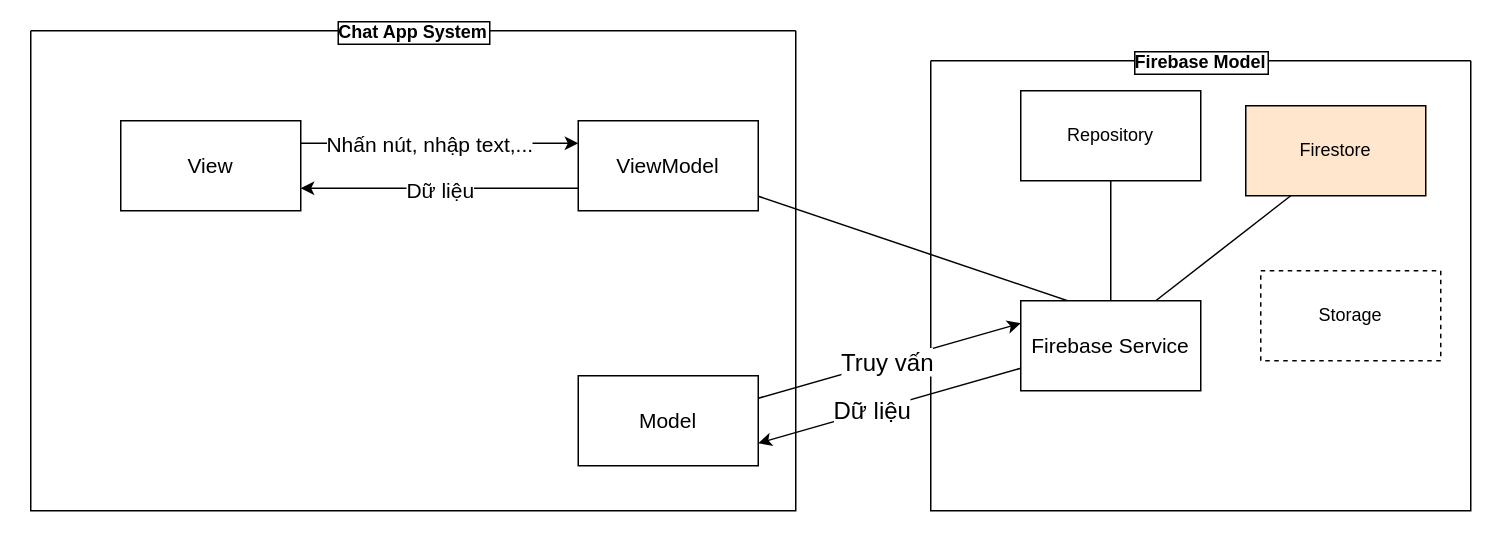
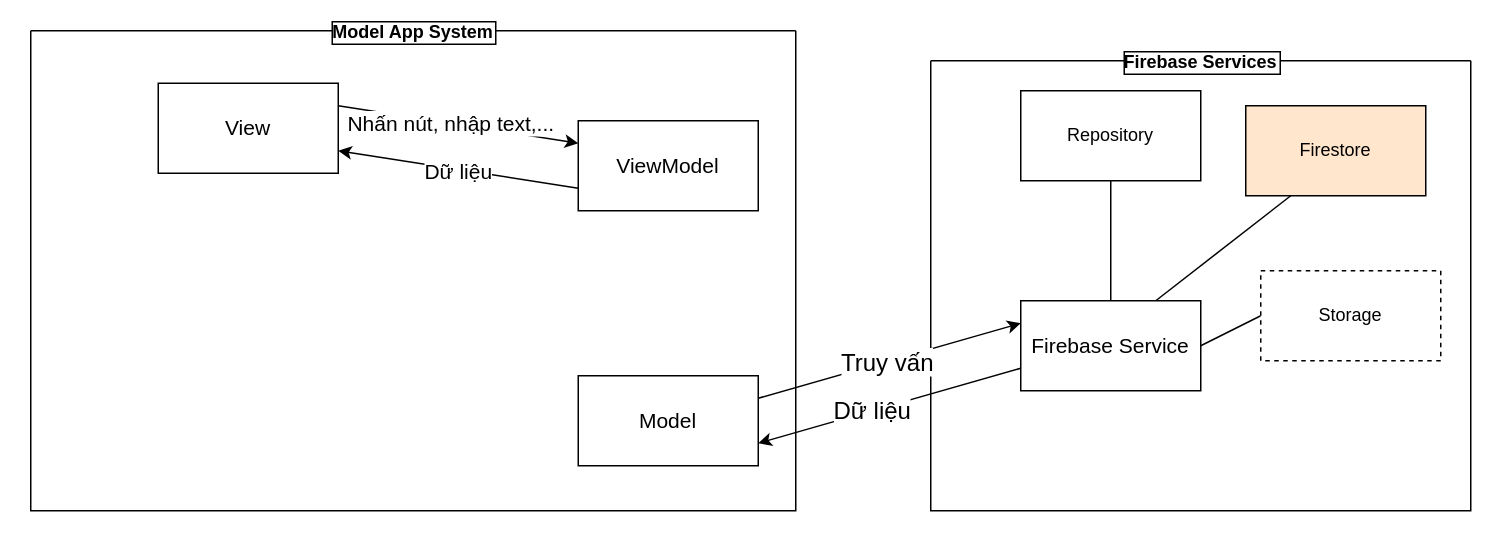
- <mxCell id="2" value="Chat App System" style="swimlane;startSize=0;labelBackgroundColor=default;labelBorderColor=default;" vertex="1" parent="1"><mxGeometry x="20" y="20" width="510" height="320" as="geometry" /></mxCell>
+ <mxCell id="2" value="Model App System" style="swimlane;startSize=0;labelBackgroundColor=default;labelBorderColor=default;" vertex="1" parent="1"><mxGeometry x="20" y="20" width="510" height="320" as="geometry" /></mxCell>
- <mxCell id="10" value="Firebase Model" style="swimlane;startSize=0;labelBackgroundColor=default;labelBorderColor=default;" vertex="1" parent="1"><mxGeometry x="620" y="40" width="360" height="300" as="geometry" /></mxCell>
+ <mxCell id="10" value="Firebase Services" style="swimlane;startSize=0;labelBackgroundColor=default;labelBorderColor=default;" vertex="1" parent="1"><mxGeometry x="620" y="40" width="360" height="300" as="geometry" /></mxCell>
- <mxCell id="5" value="&lt;font style=&quot;font-size: 14px;&quot;&gt;View&lt;/font&gt;" style="rounded=0;whiteSpace=wrap;html=1;" vertex="1" parent="2"><mxGeometry x="60" y="60" width="120" height="60" as="geometry" /></mxCell>
+ <mxCell id="5" value="&lt;font style=&quot;font-size: 14px;&quot;&gt;View&lt;/font&gt;" style="rounded=0;whiteSpace=wrap;html=1;" vertex="1" parent="2"><mxGeometry x="85" y="35" width="120" height="60" as="geometry" /></mxCell>
- <mxCell id="12" style="rounded=0;orthogonalLoop=1;jettySize=auto;html=1;exitX=1;exitY=0.5;exitDx=0;exitDy=0;endArrow=none;startFill=0;" edge="1" parent="10" source="14" target="8"><mxGeometry relative="1" as="geometry" /></mxCell>
+ <mxCell id="12" style="rounded=0;orthogonalLoop=1;jettySize=auto;html=1;exitX=1;exitY=0.5;exitDx=0;exitDy=0;entryX=0;entryY=0.5;entryDx=0;entryDy=0;endArrow=none;startFill=0;" edge="1" parent="10" source="14" target="17"><mxGeometry relative="1" as="geometry" /></mxCell>
